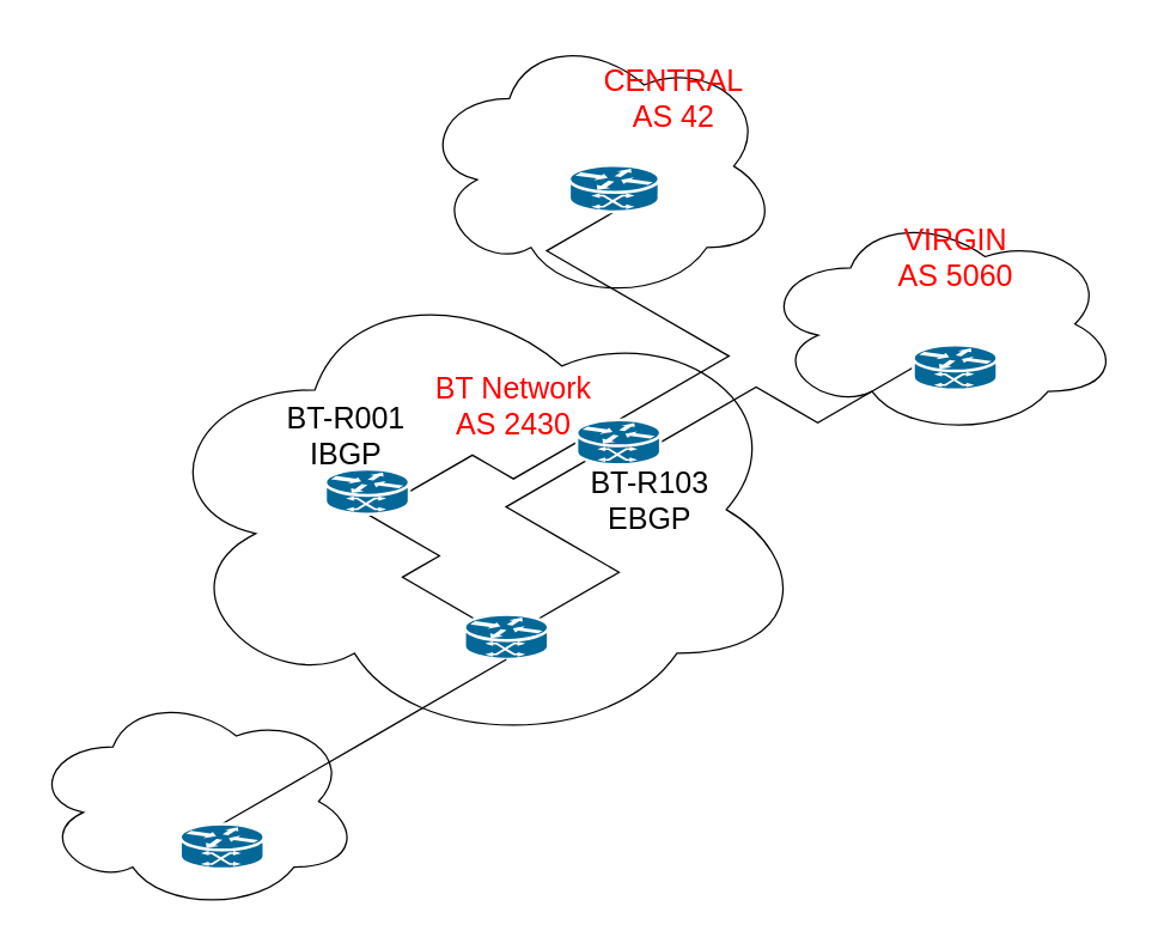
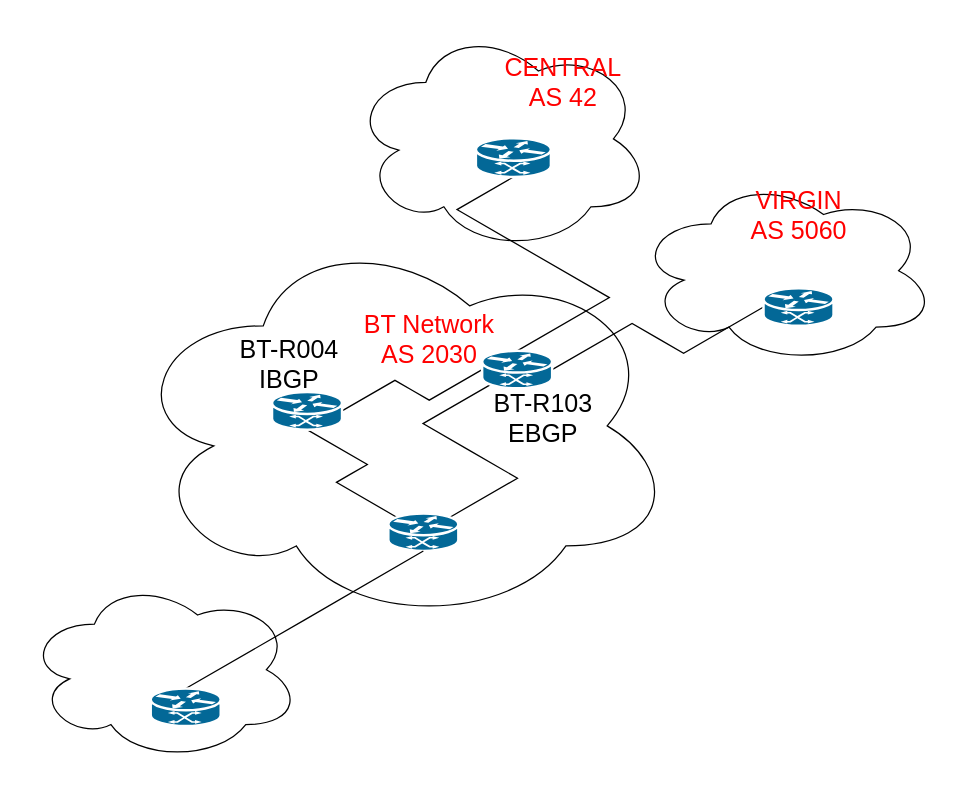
- <mxCell id="22" value="BT Network&lt;br style=&quot;font-size: 20px;&quot;&gt;AS 2430" style="text;html=1;strokeColor=none;fillColor=none;align=center;verticalAlign=middle;whiteSpace=wrap;rounded=0;fontSize=20;fontColor=#FF0000;" vertex="1" parent="1"><mxGeometry x="258" y="260" width="170" height="20" as="geometry" /></mxCell>
+ <mxCell id="22" value="BT Network&lt;br style=&quot;font-size: 20px;&quot;&gt;AS 2030" style="text;html=1;strokeColor=none;fillColor=none;align=center;verticalAlign=middle;whiteSpace=wrap;rounded=0;fontSize=20;fontColor=#FF0000;" vertex="1" parent="1"><mxGeometry x="258" y="260" width="170" height="20" as="geometry" /></mxCell>
- <mxCell id="20" value="BT-R001&lt;br&gt;IBGP" style="text;html=1;strokeColor=none;fillColor=none;align=center;verticalAlign=middle;whiteSpace=wrap;rounded=0;fontSize=20;" parent="1" vertex="1"><mxGeometry x="176" y="280" width="110" height="20" as="geometry" /></mxCell>
+ <mxCell id="20" value="BT-R004&lt;br&gt;IBGP" style="text;html=1;strokeColor=none;fillColor=none;align=center;verticalAlign=middle;whiteSpace=wrap;rounded=0;fontSize=20;" parent="1" vertex="1"><mxGeometry x="176" y="280" width="110" height="20" as="geometry" /></mxCell>
